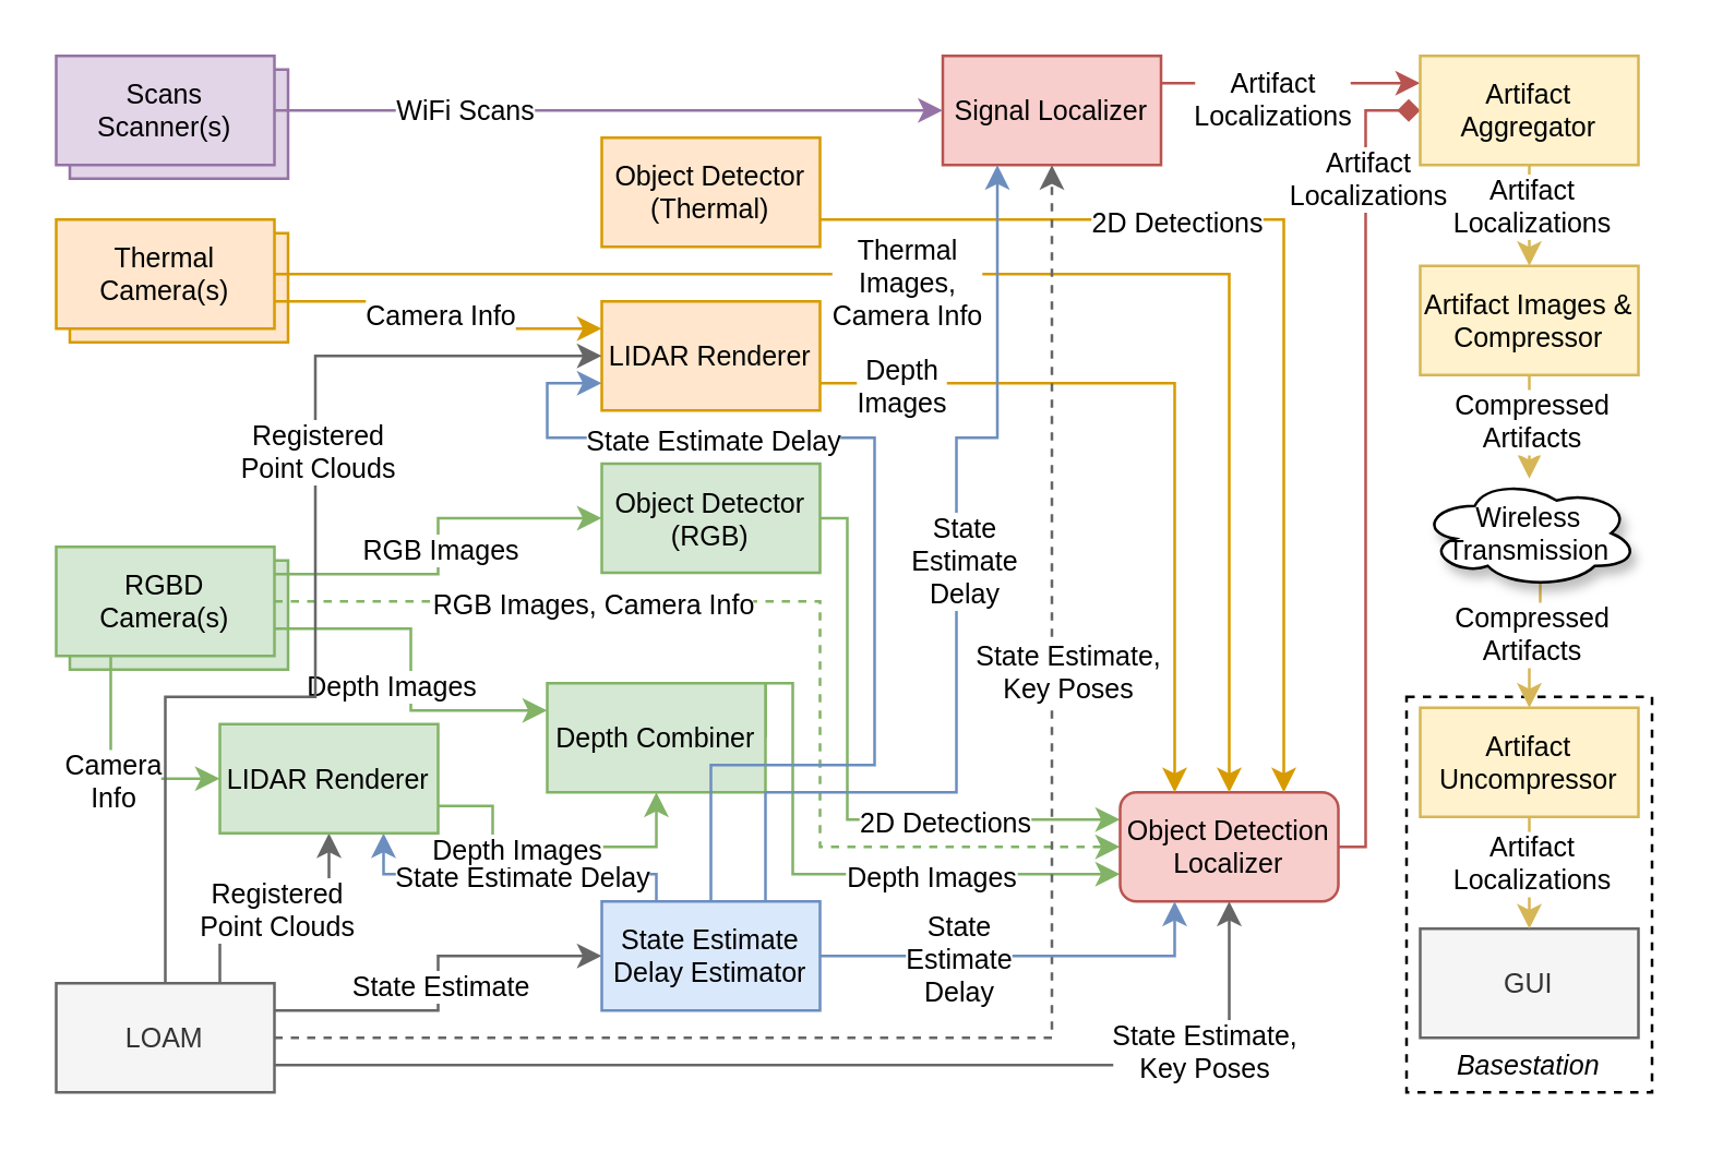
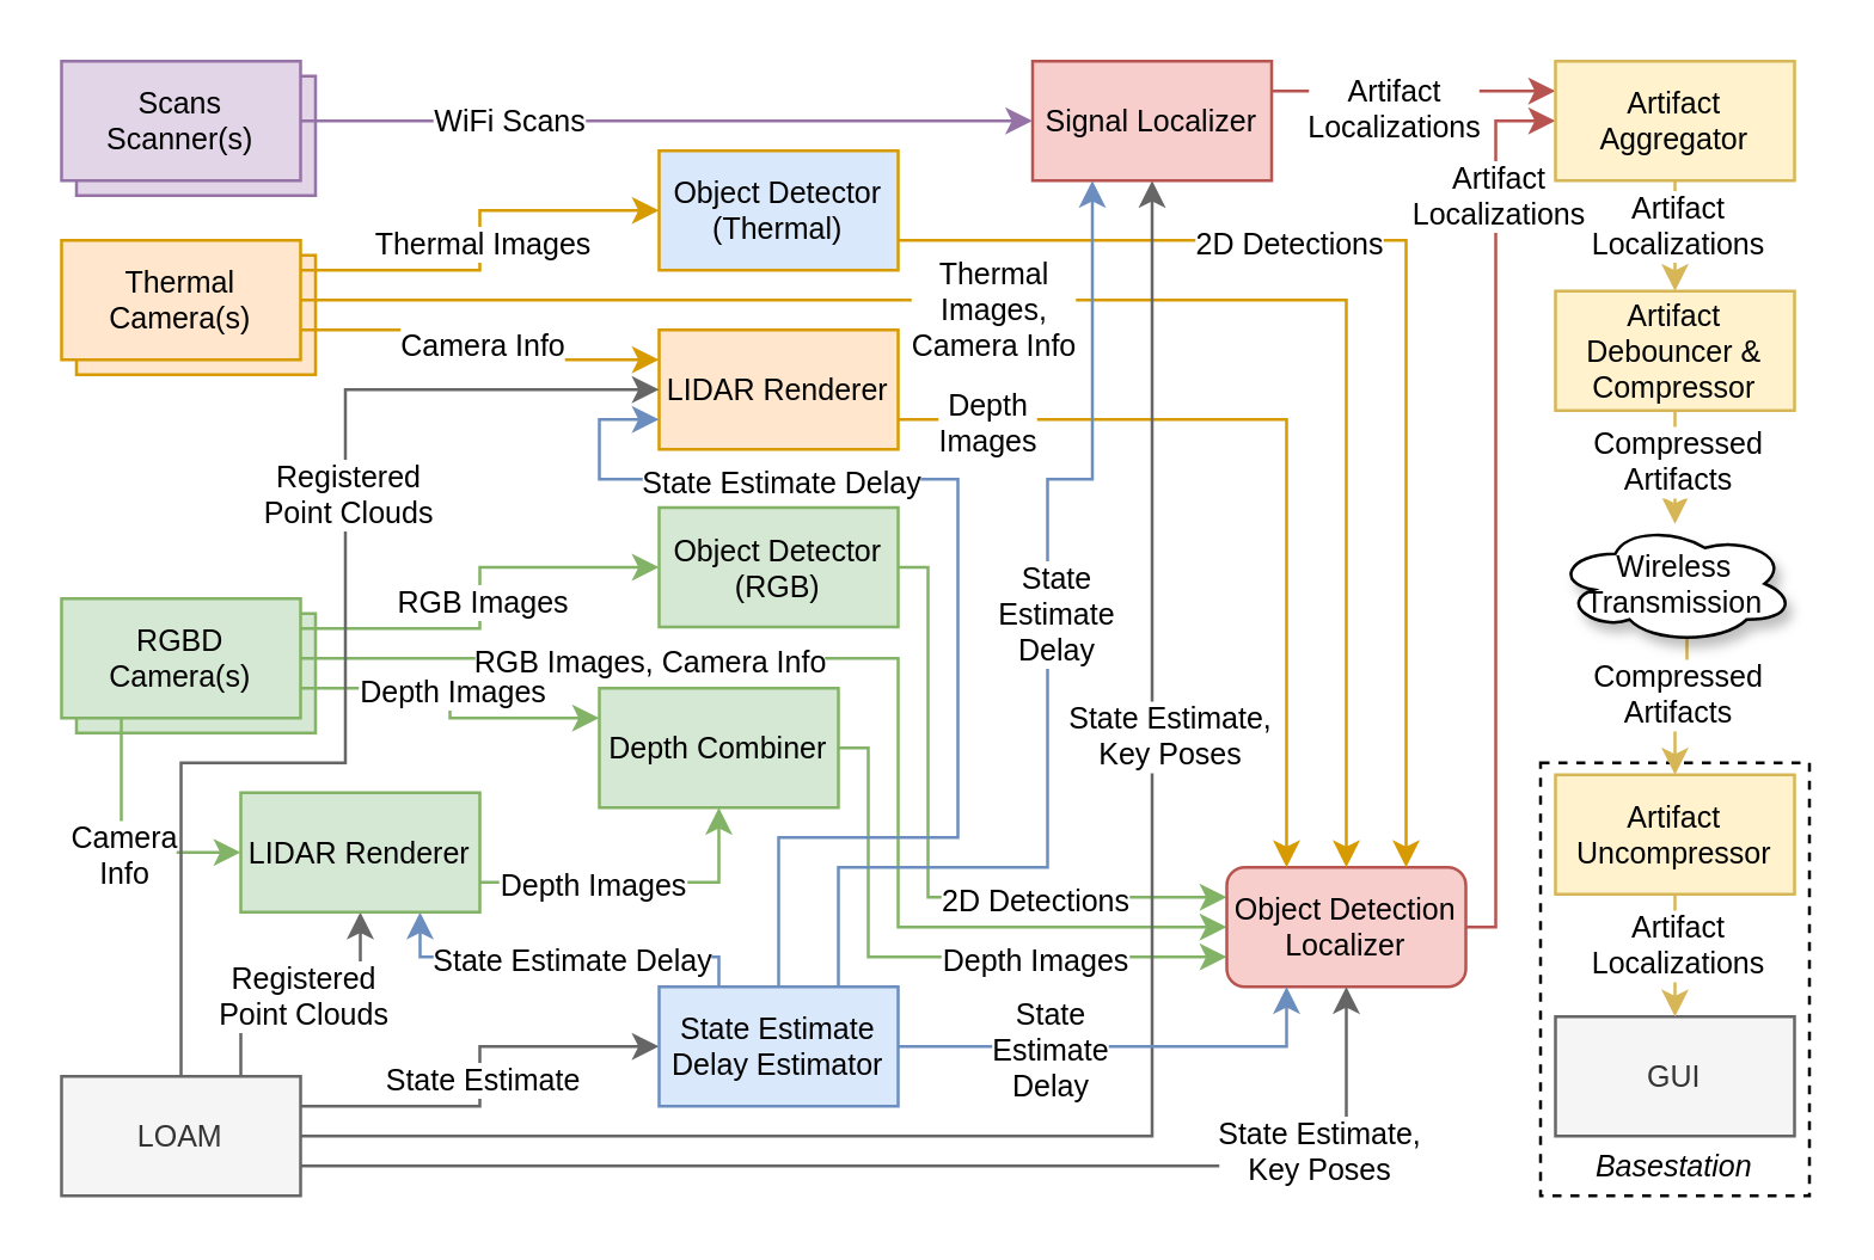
- <mxCell id="21" style="edgeStyle=orthogonalEdgeStyle;rounded=0;orthogonalLoop=1;jettySize=auto;html=1;exitX=1;exitY=0.5;exitDx=0;exitDy=0;entryX=0;entryY=0.5;entryDx=0;entryDy=0;fontSize=10;fillColor=#f8cecc;strokeColor=#b85450;fontFamily=Helvetica;endArrow=diamond;" parent="1" source="23" target="65" edge="1"><mxGeometry relative="1" as="geometry"><Array as="points"><mxPoint x="500" y="310" /><mxPoint x="500" y="40" /></Array></mxGeometry></mxCell>
+ <mxCell id="21" style="edgeStyle=orthogonalEdgeStyle;rounded=0;orthogonalLoop=1;jettySize=auto;html=1;exitX=1;exitY=0.5;exitDx=0;exitDy=0;entryX=0;entryY=0.5;entryDx=0;entryDy=0;fontSize=10;fillColor=#f8cecc;strokeColor=#b85450;fontFamily=Helvetica;" parent="1" source="23" target="65" edge="1"><mxGeometry relative="1" as="geometry"><Array as="points"><mxPoint x="500" y="310" /><mxPoint x="500" y="40" /></Array></mxGeometry></mxCell>
- <mxCell id="33" value="Object Detector (Thermal)" style="rounded=0;whiteSpace=wrap;html=1;glass=0;shadow=0;comic=0;fontSize=10;fillColor=#ffe6cc;strokeColor=#d79b00;fontFamily=Helvetica;" parent="1" vertex="1"><mxGeometry x="220" y="50" width="80" height="40" as="geometry" /></mxCell>
+ <mxCell id="33" value="Object Detector (Thermal)" style="rounded=0;whiteSpace=wrap;html=1;glass=0;shadow=0;comic=0;fontSize=10;fillColor=#dae8fc;strokeColor=#d79b00;fontFamily=Helvetica;" parent="1" vertex="1"><mxGeometry x="220" y="50" width="80" height="40" as="geometry" /></mxCell>
+ <mxCell id="24" style="edgeStyle=orthogonalEdgeStyle;rounded=0;orthogonalLoop=1;jettySize=auto;html=1;exitX=1;exitY=0.25;exitDx=0;exitDy=0;fontSize=10;fillColor=#ffe6cc;strokeColor=#d79b00;fontFamily=Helvetica;" parent="1" source="30" target="33" edge="1"><mxGeometry relative="1" as="geometry"><Array as="points" /></mxGeometry></mxCell>
+ <mxCell id="25" value="Thermal Images" style="text;html=1;resizable=0;points=[];align=center;verticalAlign=middle;labelBackgroundColor=#ffffff;fontSize=10;fontFamily=Helvetica;labelBorderColor=none;" parent="24" vertex="1" connectable="0"><mxGeometry x="0.348" y="-1" relative="1" as="geometry"><mxPoint x="-14" y="9" as="offset" /></mxGeometry></mxCell>
- <mxCell id="68" value="Artifact Images &amp;amp; Compressor" style="rounded=0;whiteSpace=wrap;html=1;glass=0;shadow=0;comic=0;fontSize=10;fillColor=#fff2cc;strokeColor=#d6b656;fontFamily=Helvetica;" parent="1" vertex="1"><mxGeometry x="520" y="97" width="80" height="40" as="geometry" /></mxCell>
+ <mxCell id="68" value="Artifact Debouncer &amp;amp; Compressor" style="rounded=0;whiteSpace=wrap;html=1;glass=0;shadow=0;comic=0;fontSize=10;fillColor=#fff2cc;strokeColor=#d6b656;fontFamily=Helvetica;" parent="1" vertex="1"><mxGeometry x="520" y="97" width="80" height="40" as="geometry" /></mxCell>
- <mxCell id="20" value="Depth Combiner" style="rounded=0;whiteSpace=wrap;html=1;glass=0;shadow=0;comic=0;fontSize=10;fillColor=#d5e8d4;strokeColor=#82b366;fontFamily=Helvetica;" parent="1" vertex="1"><mxGeometry x="200" y="250" width="80" height="40" as="geometry" /></mxCell>
+ <mxCell id="20" value="Depth Combiner" style="rounded=0;whiteSpace=wrap;html=1;glass=0;shadow=0;comic=0;fontSize=10;fillColor=#d5e8d4;strokeColor=#82b366;fontFamily=Helvetica;" parent="1" vertex="1"><mxGeometry x="200" y="230" width="80" height="40" as="geometry" /></mxCell>
- <mxCell id="12" style="edgeStyle=orthogonalEdgeStyle;rounded=0;orthogonalLoop=1;jettySize=auto;html=1;exitX=1;exitY=0.5;exitDx=0;exitDy=0;entryX=0;entryY=0.5;entryDx=0;entryDy=0;fontSize=10;fillColor=#d5e8d4;strokeColor=#82b366;fontFamily=Helvetica;dashed=1;" parent="1" source="14" target="23" edge="1"><mxGeometry relative="1" as="geometry"><Array as="points"><mxPoint x="300" y="220" /><mxPoint x="300" y="310" /></Array></mxGeometry></mxCell>
+ <mxCell id="12" style="edgeStyle=orthogonalEdgeStyle;rounded=0;orthogonalLoop=1;jettySize=auto;html=1;exitX=1;exitY=0.5;exitDx=0;exitDy=0;entryX=0;entryY=0.5;entryDx=0;entryDy=0;fontSize=10;fillColor=#d5e8d4;strokeColor=#82b366;fontFamily=Helvetica;" parent="1" source="14" target="23" edge="1"><mxGeometry relative="1" as="geometry"><Array as="points"><mxPoint x="300" y="220" /><mxPoint x="300" y="310" /></Array></mxGeometry></mxCell>
- <mxCell id="39" style="edgeStyle=orthogonalEdgeStyle;rounded=0;orthogonalLoop=1;jettySize=auto;html=1;exitX=1;exitY=0.5;exitDx=0;exitDy=0;fontSize=10;fillColor=#f5f5f5;strokeColor=#666666;entryX=0.5;entryY=1;entryDx=0;entryDy=0;fontFamily=Helvetica;dashed=1;" parent="1" source="47" target="50" edge="1"><mxGeometry relative="1" as="geometry"><Array as="points"><mxPoint x="385" y="380" /></Array></mxGeometry></mxCell>
+ <mxCell id="39" style="edgeStyle=orthogonalEdgeStyle;rounded=0;orthogonalLoop=1;jettySize=auto;html=1;exitX=1;exitY=0.5;exitDx=0;exitDy=0;fontSize=10;fillColor=#f5f5f5;strokeColor=#666666;entryX=0.5;entryY=1;entryDx=0;entryDy=0;fontFamily=Helvetica;" parent="1" source="47" target="50" edge="1"><mxGeometry relative="1" as="geometry"><Array as="points"><mxPoint x="385" y="380" /></Array></mxGeometry></mxCell>
